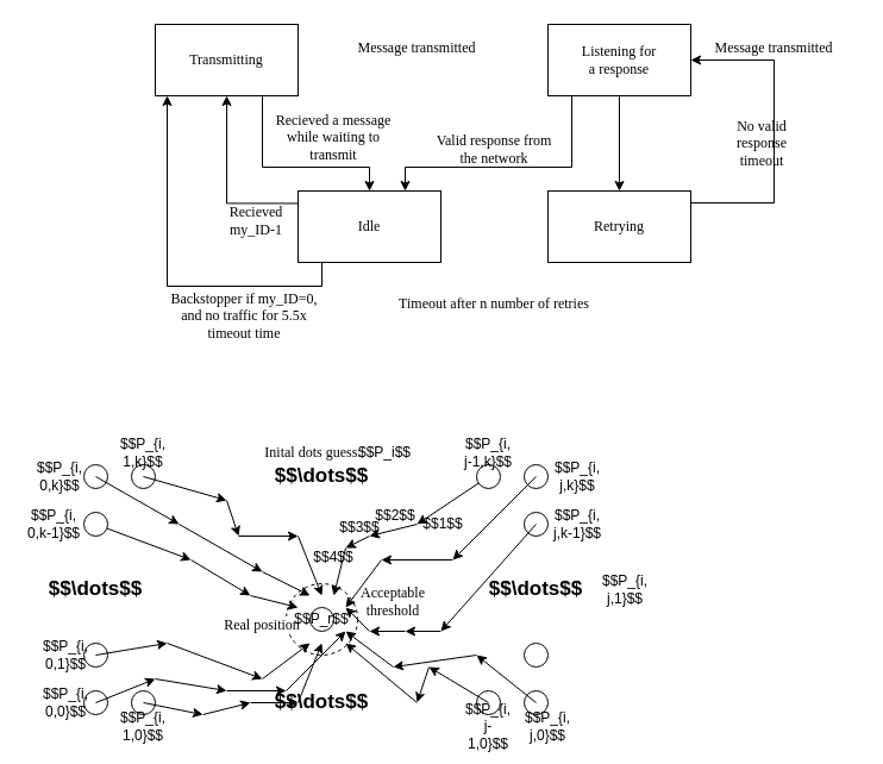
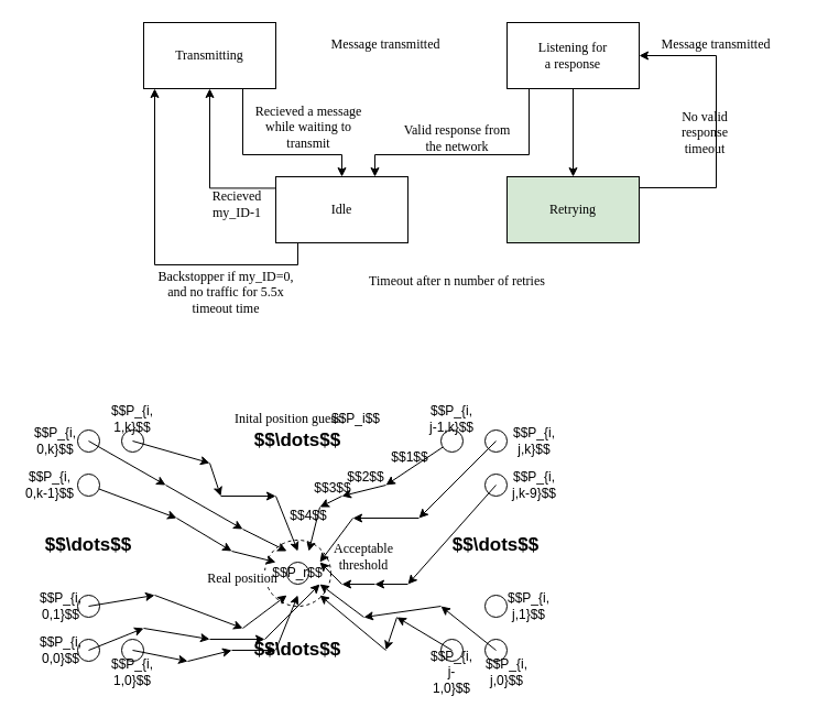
- <mxCell id="8" value="Retrying" style="rounded=0;whiteSpace=wrap;html=1;fontFamily=Computer modern;fontSource=https%3A%2F%2Fcdn.jsdelivr.net%2Fgh%2Fvsalvino%2Fcomputer-modern%40main%2Ffonts%2Ftypewriter.css;" vertex="1" parent="1"><mxGeometry x="460" y="160" width="120" height="60" as="geometry" /></mxCell>
+ <mxCell id="8" value="Retrying" style="rounded=0;whiteSpace=wrap;html=1;fontFamily=Computer modern;fontSource=https%3A%2F%2Fcdn.jsdelivr.net%2Fgh%2Fvsalvino%2Fcomputer-modern%40main%2Ffonts%2Ftypewriter.css;fillColor=#d5e8d4;" vertex="1" parent="1"><mxGeometry x="460" y="160" width="120" height="60" as="geometry" /></mxCell>
- <mxCell id="57" value="&lt;font face=&quot;Computer modern&quot;&gt;Inital dots guess: &lt;br&gt;&lt;/font&gt;" style="text;html=1;align=center;verticalAlign=middle;whiteSpace=wrap;rounded=0;" vertex="1" parent="1"><mxGeometry x="207.5" y="365" width="110" height="30" as="geometry" /></mxCell>
+ <mxCell id="57" value="&lt;font face=&quot;Computer modern&quot;&gt;Inital position guess: &lt;br&gt;&lt;/font&gt;" style="text;html=1;align=center;verticalAlign=middle;whiteSpace=wrap;rounded=0;" vertex="1" parent="1"><mxGeometry x="207.5" y="365" width="110" height="30" as="geometry" /></mxCell>
- <mxCell id="95" value="$$1$$" style="text;html=1;align=center;verticalAlign=middle;whiteSpace=wrap;rounded=0;" vertex="1" parent="1"><mxGeometry x="363" y="425" width="17.5" height="30" as="geometry" /></mxCell>
+ <mxCell id="95" value="$$1$$" style="text;html=1;align=center;verticalAlign=middle;whiteSpace=wrap;rounded=0;" vertex="1" parent="1"><mxGeometry x="363" y="400" width="17.5" height="30" as="geometry" /></mxCell>
- <mxCell id="90" value="$$P_{i, j,k-1}$$" style="text;html=1;align=center;verticalAlign=middle;whiteSpace=wrap;rounded=0;" vertex="1" parent="1"><mxGeometry x="460" y="430" width="50" height="20" as="geometry" /></mxCell>
+ <mxCell id="90" value="$$P_{i, j,k-9}$$" style="text;html=1;align=center;verticalAlign=middle;whiteSpace=wrap;rounded=0;" vertex="1" parent="1"><mxGeometry x="460" y="430" width="50" height="20" as="geometry" /></mxCell>
- <mxCell id="89" value="$$P_{i, j,1}$$" style="text;html=1;align=center;verticalAlign=middle;whiteSpace=wrap;rounded=0;" vertex="1" parent="1"><mxGeometry x="505" y="485" width="40" height="20" as="geometry" /></mxCell>
+ <mxCell id="89" value="$$P_{i, j,1}$$" style="text;html=1;align=center;verticalAlign=middle;whiteSpace=wrap;rounded=0;" vertex="1" parent="1"><mxGeometry x="460" y="540" width="40" height="20" as="geometry" /></mxCell>
